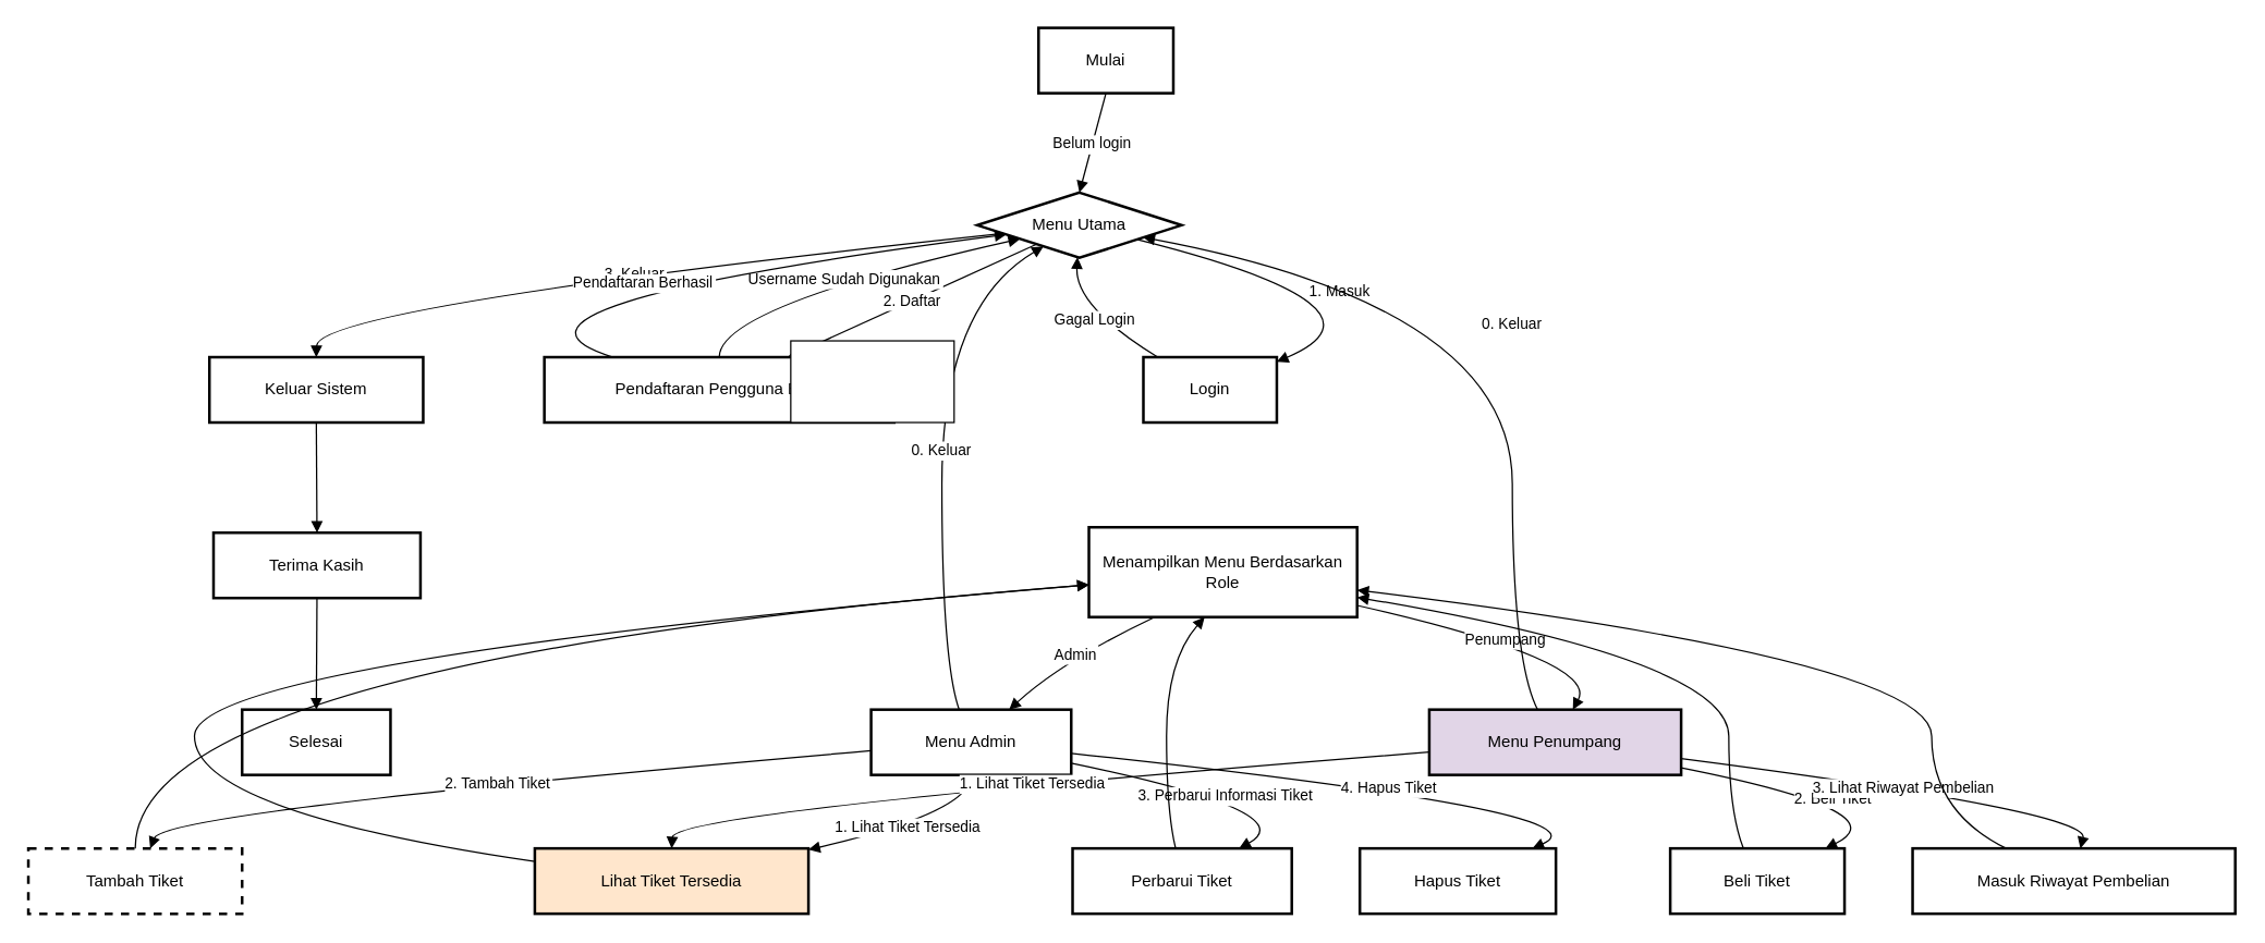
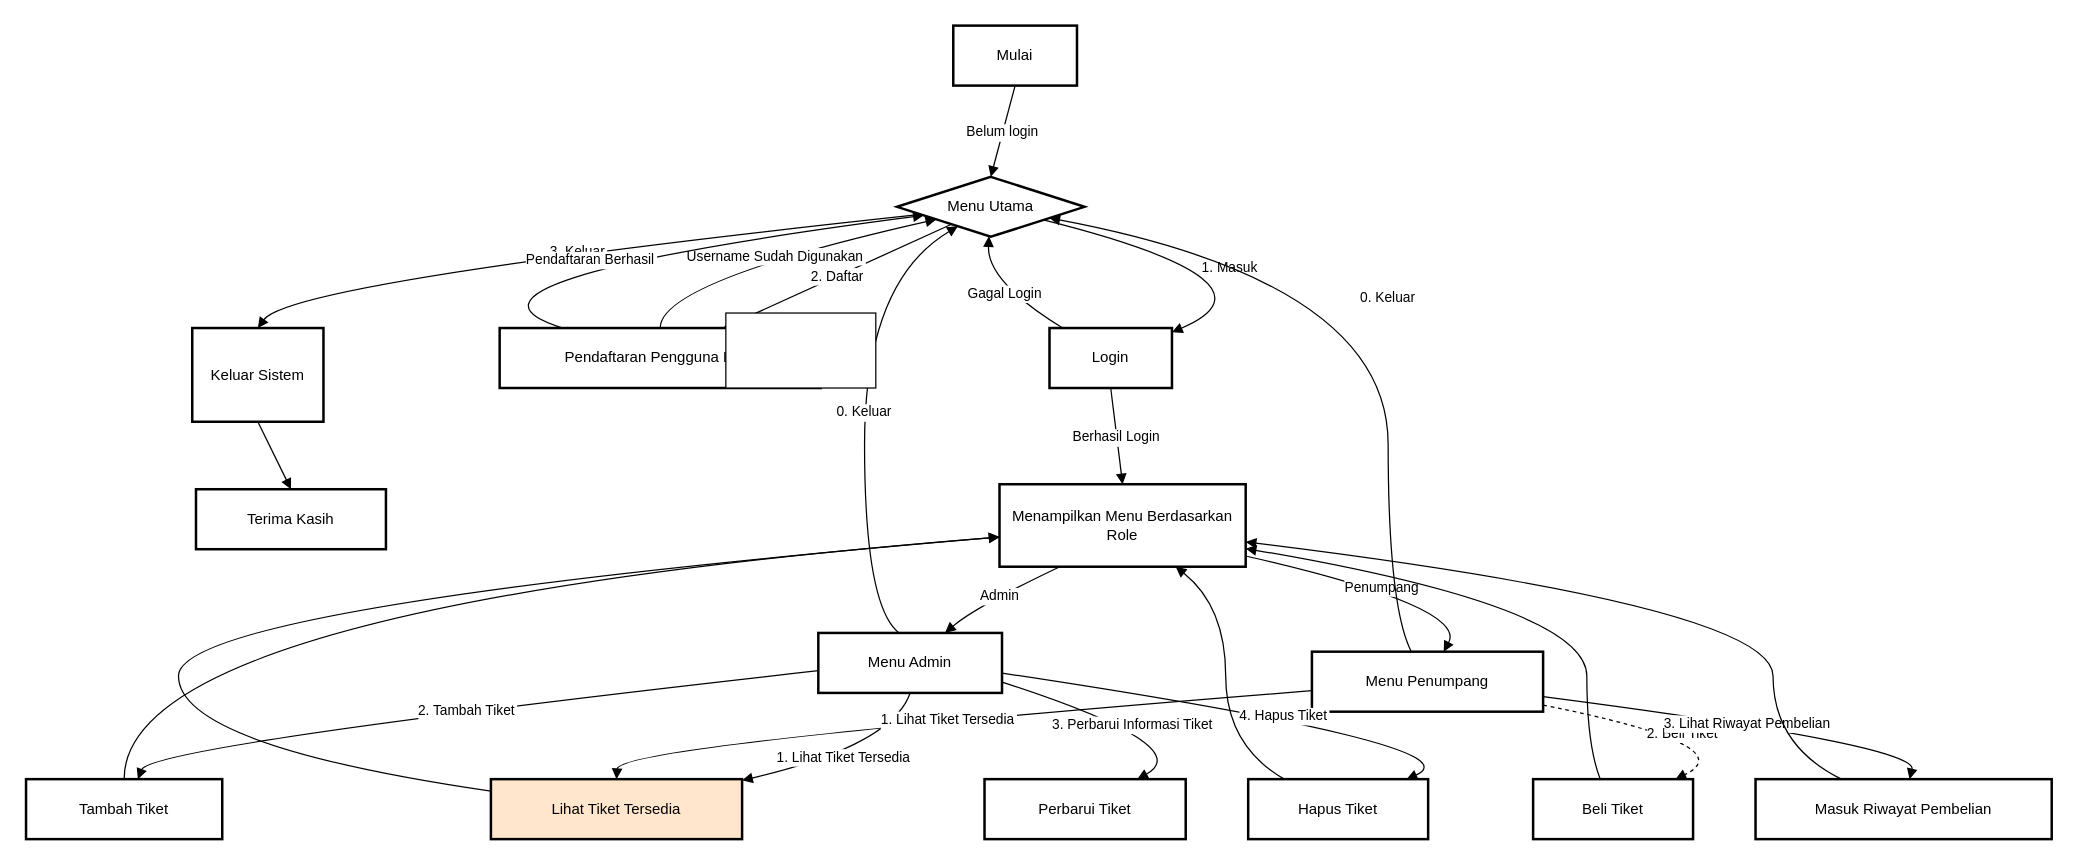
- <mxCell id="6" value="Keluar Sistem" style="whiteSpace=wrap;strokeWidth=2;" parent="1" vertex="1"><mxGeometry x="153" y="262" width="157" height="48" as="geometry" /></mxCell>
+ <mxCell id="6" value="Keluar Sistem" style="whiteSpace=wrap;strokeWidth=2;" parent="1" vertex="1"><mxGeometry x="153" y="262" width="105" height="75" as="geometry" /></mxCell>
+ <mxCell id="22" value="Berhasil Login" style="curved=1;startArrow=none;endArrow=block;exitX=0.5;exitY=1;entryX=0.5;entryY=0.01;rounded=0;" parent="1" source="4" target="7" edge="1"><mxGeometry relative="1" as="geometry"><Array as="points" /></mxGeometry></mxCell>
- <mxCell id="44" value="" style="curved=1;startArrow=none;endArrow=block;exitX=0.5;exitY=1.01;entryX=0.5;entryY=0;rounded=0;" parent="1" source="8" target="17" edge="1"><mxGeometry relative="1" as="geometry"><Array as="points" /></mxGeometry></mxCell>
- <mxCell id="40" value="" style="curved=1;startArrow=none;endArrow=block;exitX=0.47;exitY=0;entryX=0.43;entryY=1.01;rounded=0;" parent="1" source="13" target="7" edge="1"><mxGeometry relative="1" as="geometry"><Array as="points"><mxPoint x="856" y="596" /><mxPoint x="856" y="485" /></Array></mxGeometry></mxCell>
+ <mxCell id="41" value="" style="curved=1;startArrow=none;endArrow=block;exitX=0.2;exitY=0;entryX=0.72;entryY=1.01;rounded=0;" parent="1" source="14" target="7" edge="1"><mxGeometry relative="1" as="geometry"><Array as="points"><mxPoint x="980" y="596" /><mxPoint x="980" y="485" /></Array></mxGeometry></mxCell>
- <mxCell id="17" value="Selesai" style="whiteSpace=wrap;strokeWidth=2;" parent="1" vertex="1"><mxGeometry x="177" y="521" width="109" height="48" as="geometry" /></mxCell>
- <mxCell id="9" value="Menu Admin" style="whiteSpace=wrap;strokeWidth=2;" parent="1" vertex="1"><mxGeometry x="639" y="521" width="147" height="48" as="geometry" /></mxCell>
+ <mxCell id="9" value="Menu Admin" style="whiteSpace=wrap;strokeWidth=2;" parent="1" vertex="1"><mxGeometry x="654" y="506" width="147" height="48" as="geometry" /></mxCell>
- <mxCell id="10" value="Menu Penumpang" style="whiteSpace=wrap;strokeWidth=2;fillColor=#e1d5e7;" parent="1" vertex="1"><mxGeometry x="1049" y="521" width="185" height="48" as="geometry" /></mxCell>
+ <mxCell id="10" value="Menu Penumpang" style="whiteSpace=wrap;strokeWidth=2;" parent="1" vertex="1"><mxGeometry x="1049" y="521" width="185" height="48" as="geometry" /></mxCell>
- <mxCell id="35" value="2. Beli Tiket" style="curved=1;startArrow=none;endArrow=block;exitX=1;exitY=0.89;entryX=0.89;entryY=0;rounded=0;" parent="1" source="10" target="15" edge="1"><mxGeometry relative="1" as="geometry"><Array as="points"><mxPoint x="1396" y="596" /></Array></mxGeometry></mxCell>
+ <mxCell id="35" value="2. Beli Tiket" style="curved=1;startArrow=none;endArrow=block;exitX=1;exitY=0.89;entryX=0.89;entryY=0;rounded=0;dashed=1;" parent="1" source="10" target="15" edge="1"><mxGeometry relative="1" as="geometry"><Array as="points"><mxPoint x="1396" y="596" /></Array></mxGeometry></mxCell>
- <mxCell id="12" value="Tambah Tiket" style="whiteSpace=wrap;strokeWidth=2;dashed=1;" parent="1" vertex="1"><mxGeometry x="20" y="623" width="157" height="48" as="geometry" /></mxCell>
+ <mxCell id="12" value="Tambah Tiket" style="whiteSpace=wrap;strokeWidth=2;" parent="1" vertex="1"><mxGeometry x="20" y="623" width="157" height="48" as="geometry" /></mxCell>
